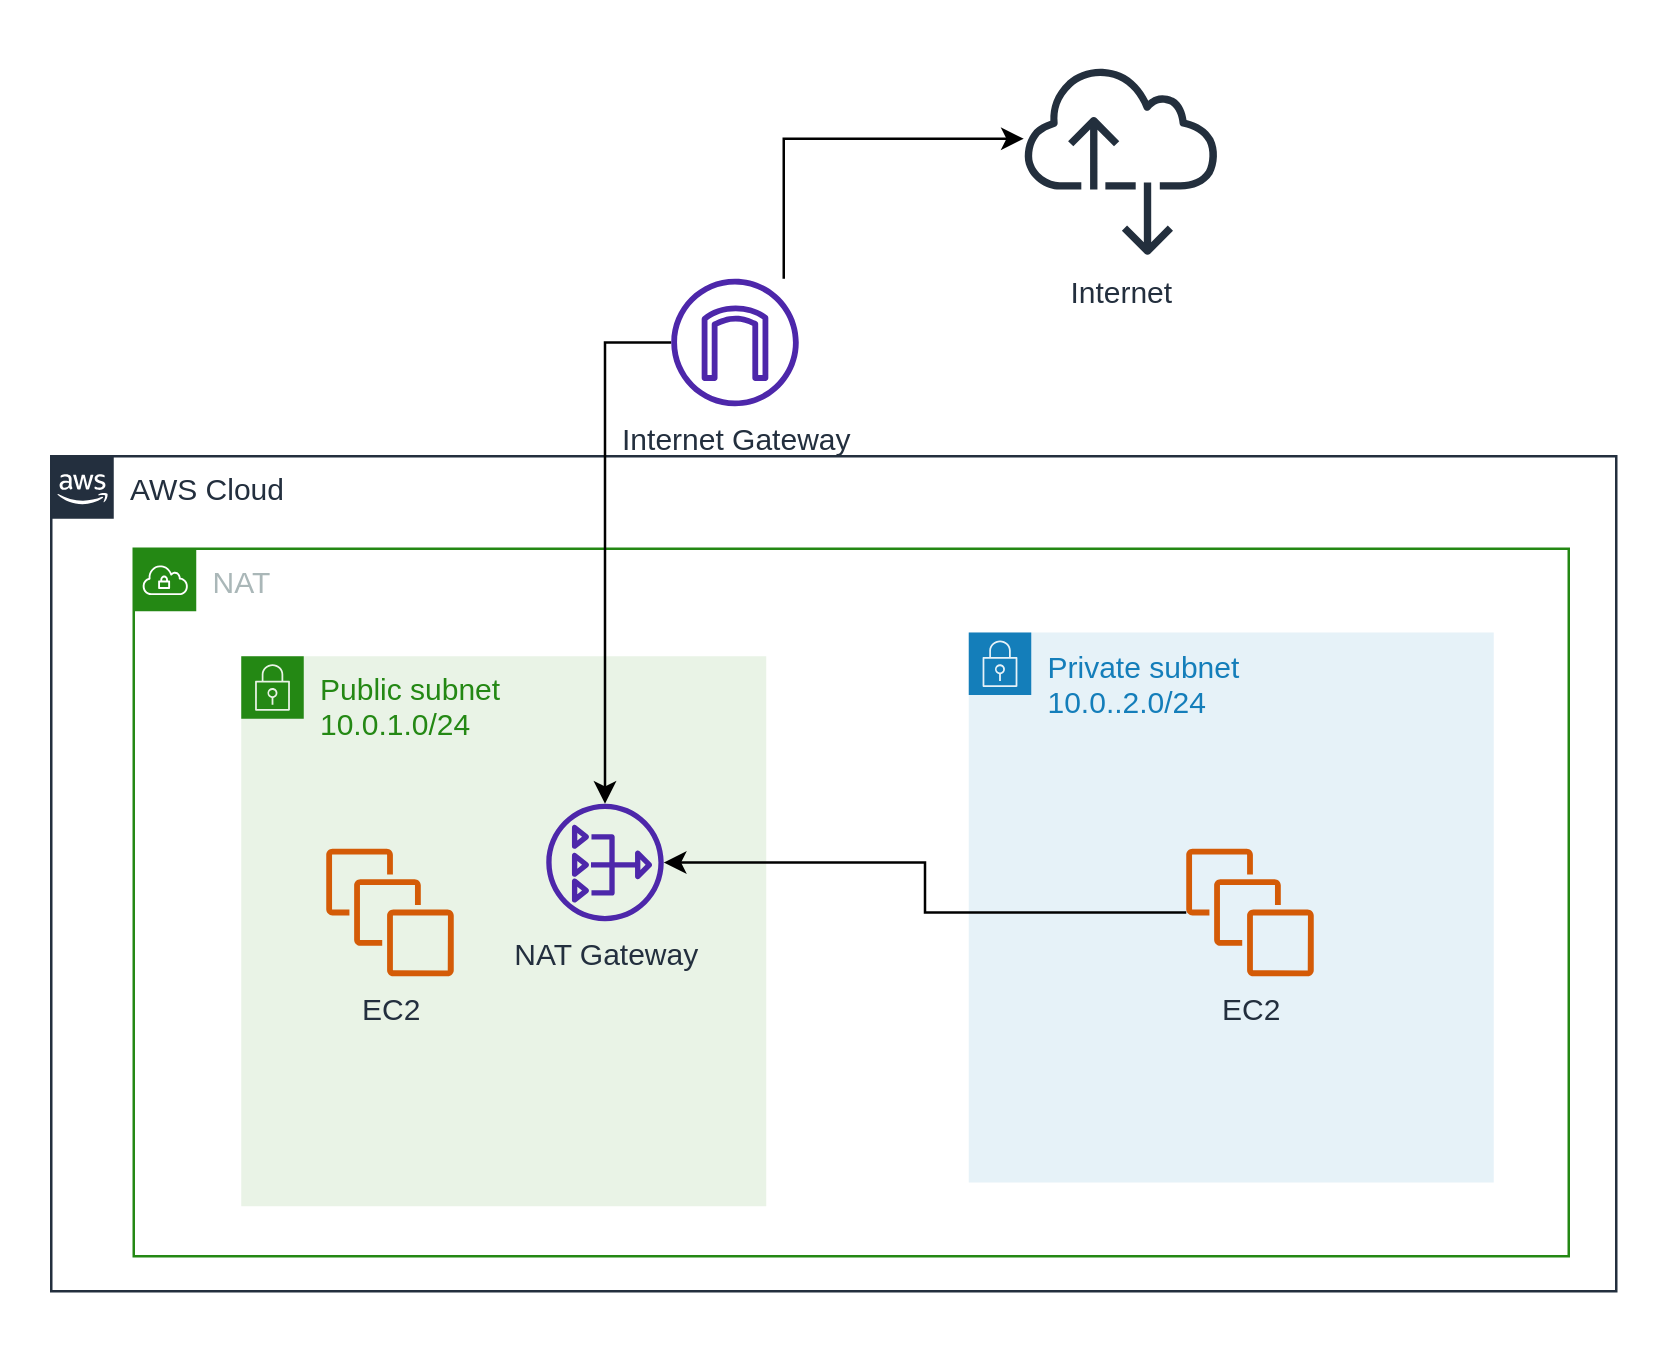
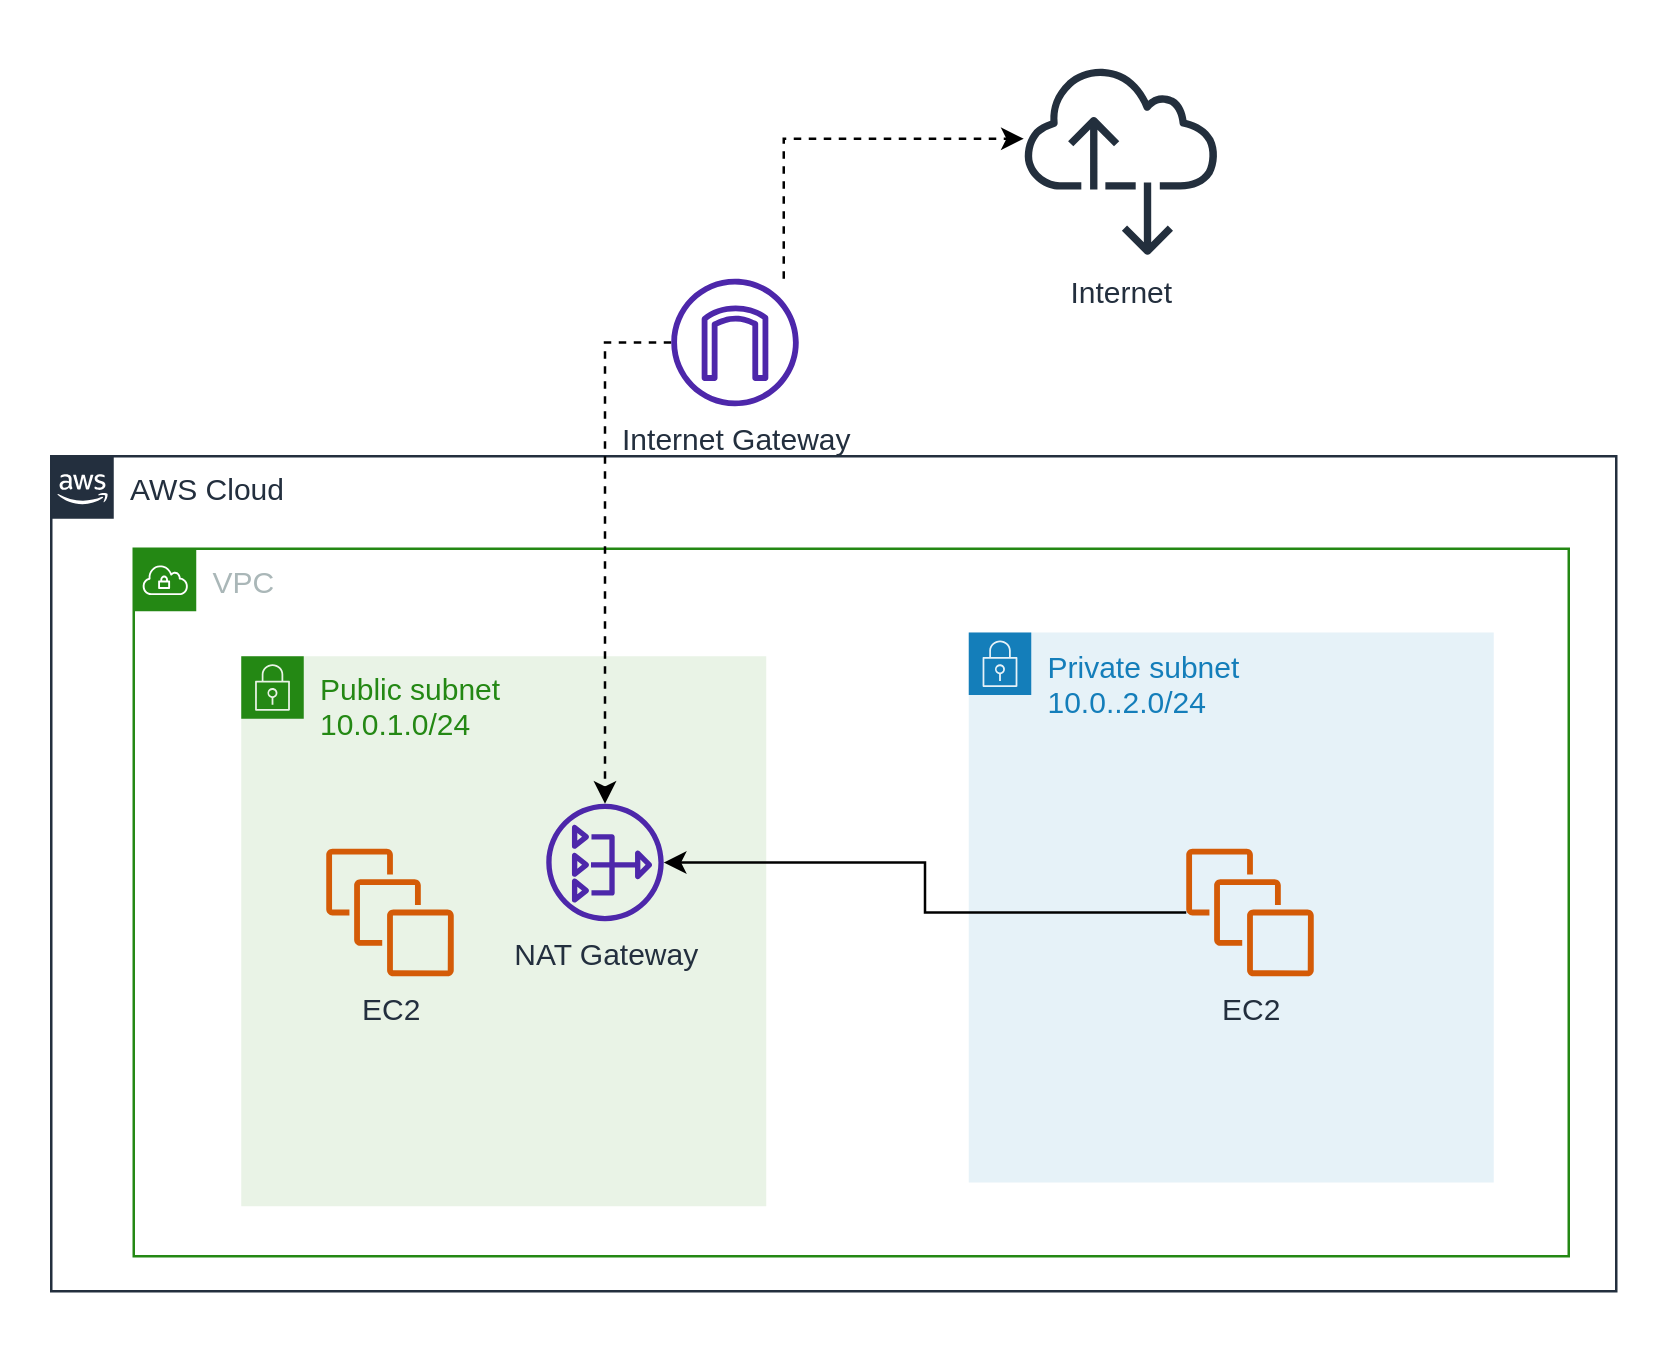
- <mxCell id="13" style="edgeStyle=orthogonalEdgeStyle;rounded=0;orthogonalLoop=1;jettySize=auto;html=1;" edge="1" parent="2" source="14" target="5"><mxGeometry relative="1" as="geometry"><Array as="points"><mxPoint x="293" y="35" /></Array></mxGeometry></mxCell>
+ <mxCell id="13" style="edgeStyle=orthogonalEdgeStyle;rounded=0;orthogonalLoop=1;jettySize=auto;html=1;dashed=1;" edge="1" parent="2" source="14" target="5"><mxGeometry relative="1" as="geometry"><Array as="points"><mxPoint x="293" y="35" /></Array></mxGeometry></mxCell>
- <mxCell id="6" value="NAT" style="points=[[0,0],[0.25,0],[0.5,0],[0.75,0],[1,0],[1,0.25],[1,0.5],[1,0.75],[1,1],[0.75,1],[0.5,1],[0.25,1],[0,1],[0,0.75],[0,0.5],[0,0.25]];outlineConnect=0;gradientColor=none;html=1;whiteSpace=wrap;fontSize=12;fontStyle=0;container=1;pointerEvents=0;collapsible=0;recursiveResize=0;shape=mxgraph.aws4.group;grIcon=mxgraph.aws4.group_vpc;strokeColor=#248814;fillColor=none;verticalAlign=top;align=left;spacingLeft=30;fontColor=#AAB7B8;dashed=0;" vertex="1" parent="2"><mxGeometry x="33" y="199" width="574" height="283" as="geometry" /></mxCell>
+ <mxCell id="6" value="VPC" style="points=[[0,0],[0.25,0],[0.5,0],[0.75,0],[1,0],[1,0.25],[1,0.5],[1,0.75],[1,1],[0.75,1],[0.5,1],[0.25,1],[0,1],[0,0.75],[0,0.5],[0,0.25]];outlineConnect=0;gradientColor=none;html=1;whiteSpace=wrap;fontSize=12;fontStyle=0;container=1;pointerEvents=0;collapsible=0;recursiveResize=0;shape=mxgraph.aws4.group;grIcon=mxgraph.aws4.group_vpc;strokeColor=#248814;fillColor=none;verticalAlign=top;align=left;spacingLeft=30;fontColor=#AAB7B8;dashed=0;" vertex="1" parent="2"><mxGeometry x="33" y="199" width="574" height="283" as="geometry" /></mxCell>
- <mxCell id="12" value="" style="edgeStyle=orthogonalEdgeStyle;rounded=0;orthogonalLoop=1;jettySize=auto;html=1;" edge="1" parent="2" source="14" target="7"><mxGeometry relative="1" as="geometry" /></mxCell>
+ <mxCell id="12" value="" style="edgeStyle=orthogonalEdgeStyle;rounded=0;orthogonalLoop=1;jettySize=auto;html=1;dashed=1;" edge="1" parent="2" source="14" target="7"><mxGeometry relative="1" as="geometry" /></mxCell>
